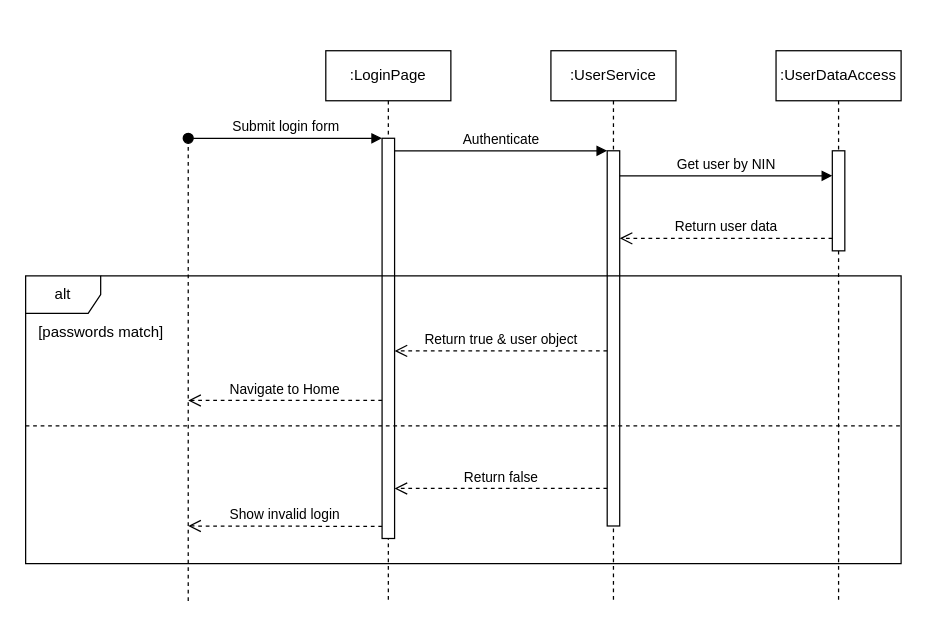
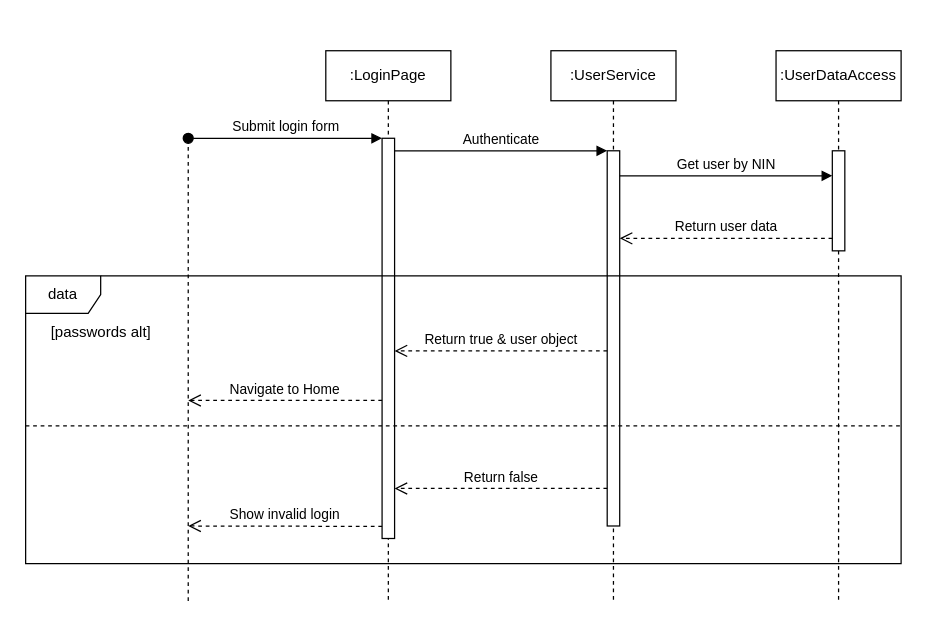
- <mxCell id="17" value="alt" style="shape=umlFrame;whiteSpace=wrap;html=1;pointerEvents=0;" vertex="1" parent="16"><mxGeometry width="700.0" height="230" as="geometry" /></mxCell>
+ <mxCell id="17" value="data" style="shape=umlFrame;whiteSpace=wrap;html=1;pointerEvents=0;" vertex="1" parent="16"><mxGeometry width="700.0" height="230" as="geometry" /></mxCell>
- <mxCell id="18" value="[passwords match]" style="text;html=1;align=center;verticalAlign=middle;resizable=0;points=[];autosize=1;strokeColor=none;fillColor=none;" vertex="1" parent="16"><mxGeometry y="30" width="120" height="30" as="geometry" /></mxCell>
+ <mxCell id="18" value="[passwords alt]" style="text;html=1;align=center;verticalAlign=middle;resizable=0;points=[];autosize=1;strokeColor=none;fillColor=none;" vertex="1" parent="16"><mxGeometry y="30" width="120" height="30" as="geometry" /></mxCell>
